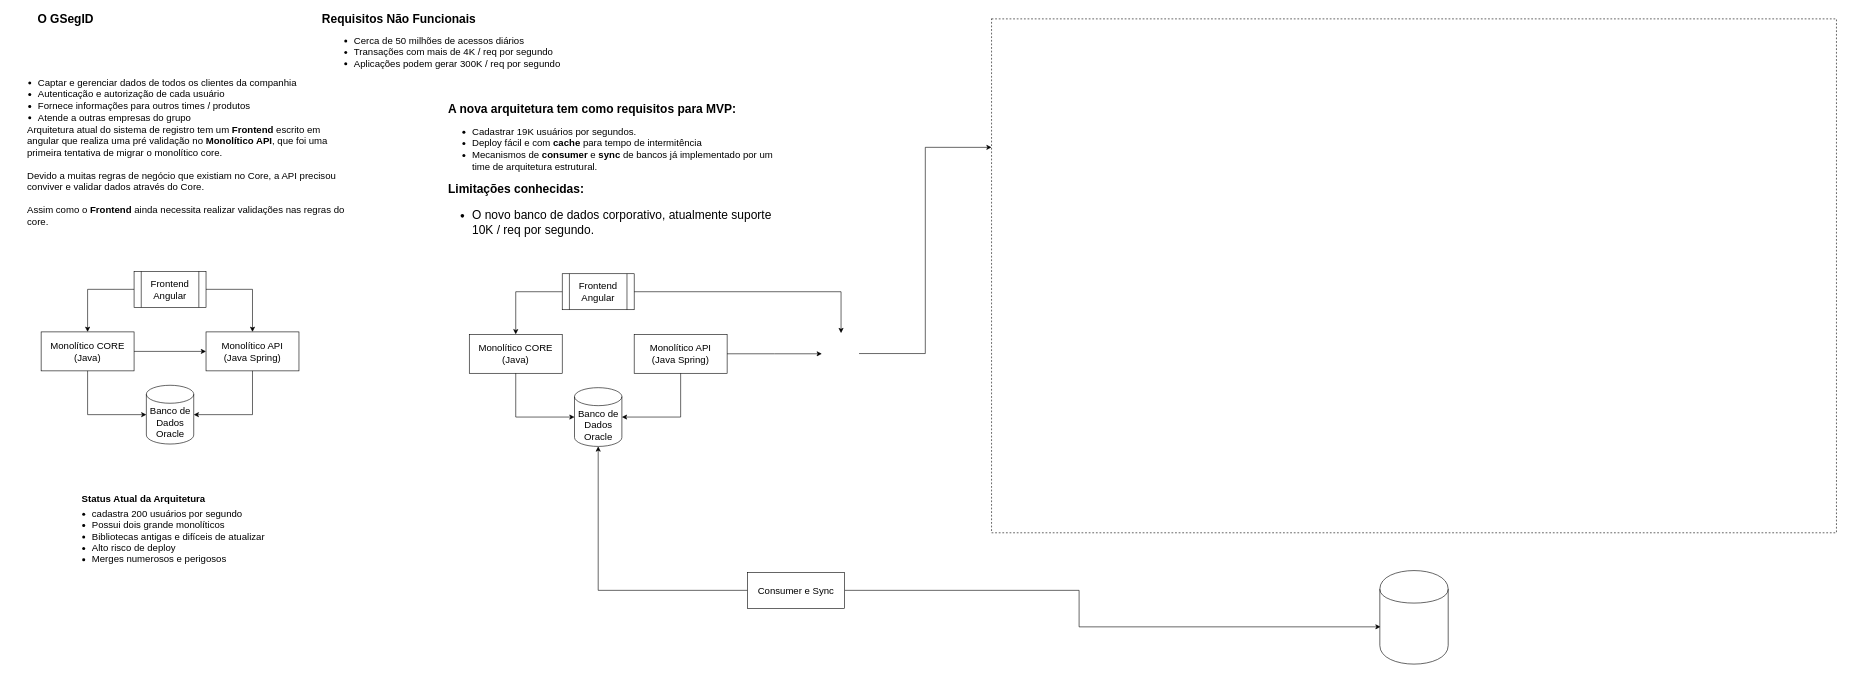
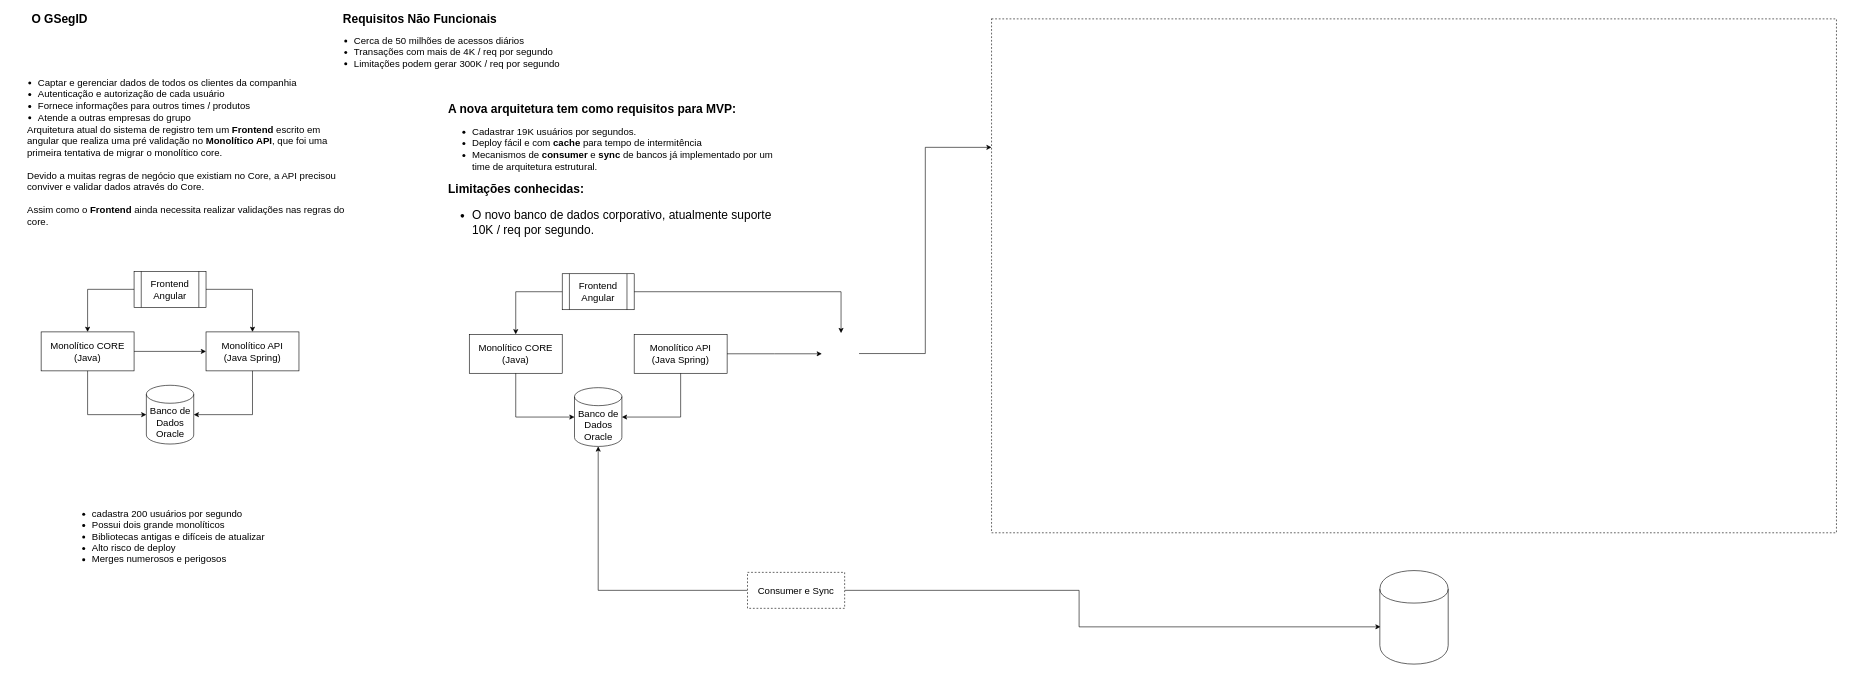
- <mxCell id="2" value="&lt;b&gt;&lt;font style=&quot;font-size: 20px&quot;&gt;O GSegID&lt;/font&gt;&lt;/b&gt;" style="text;html=1;strokeColor=none;fillColor=none;align=center;verticalAlign=middle;whiteSpace=wrap;rounded=0;fontSize=16;" vertex="1" parent="1"><mxGeometry x="52" y="20" width="112" height="20" as="geometry" /></mxCell>
+ <mxCell id="2" value="&lt;b&gt;&lt;font style=&quot;font-size: 20px&quot;&gt;O GSegID&lt;/font&gt;&lt;/b&gt;" style="text;html=1;strokeColor=none;fillColor=none;align=center;verticalAlign=middle;whiteSpace=wrap;rounded=0;fontSize=16;" vertex="1" parent="1"><mxGeometry x="42" y="20" width="112" height="20" as="geometry" /></mxCell>
- <mxCell id="4" value="&lt;b&gt;&lt;font style=&quot;font-size: 20px&quot;&gt;Requisitos Não Funcionais&lt;/font&gt;&lt;/b&gt;" style="text;html=1;strokeColor=none;fillColor=none;align=center;verticalAlign=middle;whiteSpace=wrap;rounded=0;fontSize=16;" vertex="1" parent="1"><mxGeometry x="533" y="20" width="262" height="20" as="geometry" /></mxCell>
+ <mxCell id="4" value="&lt;b&gt;&lt;font style=&quot;font-size: 20px&quot;&gt;Requisitos Não Funcionais&lt;/font&gt;&lt;/b&gt;" style="text;html=1;strokeColor=none;fillColor=none;align=center;verticalAlign=middle;whiteSpace=wrap;rounded=0;fontSize=16;" vertex="1" parent="1"><mxGeometry x="568" y="20" width="262" height="20" as="geometry" /></mxCell>
- <mxCell id="5" value="&lt;ul&gt;&lt;li&gt;Cerca de 50 milhões de acessos diários&lt;/li&gt;&lt;li&gt;Transações com mais de 4K / req por segundo&lt;/li&gt;&lt;li&gt;Aplicações podem gerar 300K / req por segundo&lt;/li&gt;&lt;/ul&gt;" style="text;html=1;strokeColor=none;fillColor=none;align=left;verticalAlign=middle;whiteSpace=wrap;rounded=0;fontSize=16;" vertex="1" parent="1"><mxGeometry x="547" y="55" width="392" height="62" as="geometry" /></mxCell>
+ <mxCell id="5" value="&lt;ul&gt;&lt;li&gt;Cerca de 50 milhões de acessos diários&lt;/li&gt;&lt;li&gt;Transações com mais de 4K / req por segundo&lt;/li&gt;&lt;li&gt;Limitações podem gerar 300K / req por segundo&lt;/li&gt;&lt;/ul&gt;" style="text;html=1;strokeColor=none;fillColor=none;align=left;verticalAlign=middle;whiteSpace=wrap;rounded=0;fontSize=16;" vertex="1" parent="1"><mxGeometry x="547" y="55" width="392" height="62" as="geometry" /></mxCell>
- <mxCell id="7" value="&lt;b style=&quot;font-size: 16px&quot;&gt;Status Atual da Arquitetura&lt;/b&gt;" style="text;html=1;strokeColor=none;fillColor=none;align=center;verticalAlign=middle;whiteSpace=wrap;rounded=0;fontSize=16;" vertex="1" parent="1"><mxGeometry x="128.5" y="821" width="218" height="20" as="geometry" /></mxCell>
- <mxCell id="32" value="Consumer e Sync" style="rounded=0;whiteSpace=wrap;html=1;fontSize=16;align=center;" vertex="1" parent="1"><mxGeometry x="1245" y="954" width="162" height="60" as="geometry" /></mxCell>
+ <mxCell id="32" value="Consumer e Sync" style="rounded=0;whiteSpace=wrap;html=1;fontSize=16;align=center;dashed=1;" vertex="1" parent="1"><mxGeometry x="1245" y="954" width="162" height="60" as="geometry" /></mxCell>
